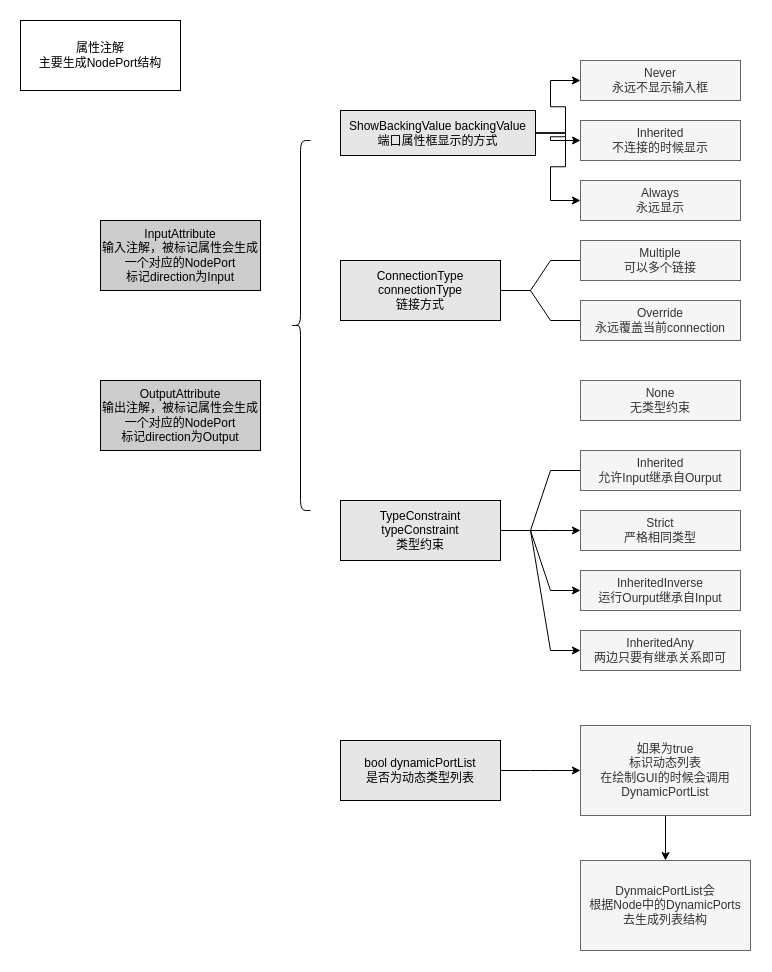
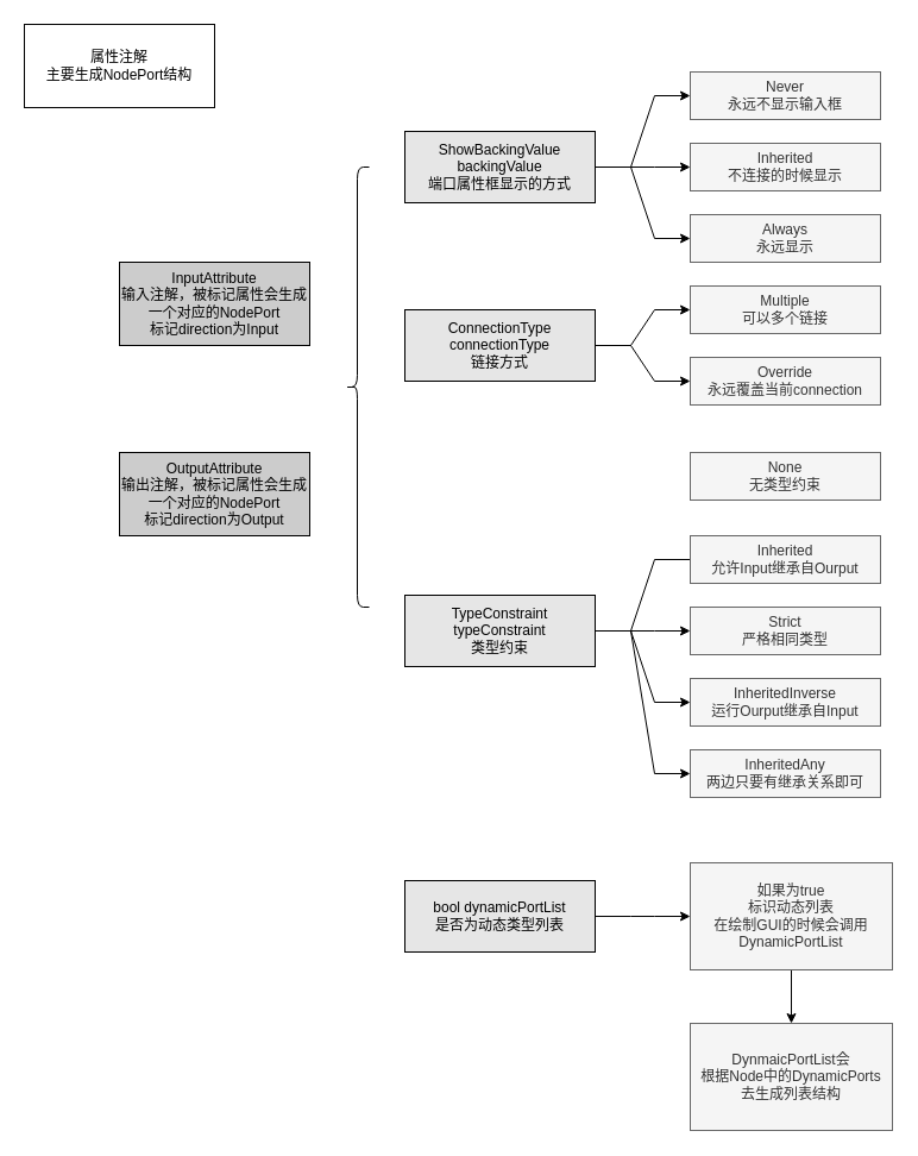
- <mxCell id="8" value="ShowBackingValue backingValue&lt;br&gt;端口属性框显示的方式" style="rounded=0;whiteSpace=wrap;html=1;fillColor=#E6E6E6;" vertex="1" parent="1"><mxGeometry x="340" y="110" width="195" height="45" as="geometry" /></mxCell>
+ <mxCell id="8" value="ShowBackingValue backingValue&lt;br&gt;端口属性框显示的方式" style="rounded=0;whiteSpace=wrap;html=1;fillColor=#E6E6E6;" vertex="1" parent="1"><mxGeometry x="340" y="110" width="160" height="60" as="geometry" /></mxCell>
- <mxCell id="10" style="edgeStyle=entityRelationEdgeStyle;rounded=0;orthogonalLoop=1;jettySize=auto;html=1;endArrow=none;" edge="1" parent="1" source="12" target="16"><mxGeometry relative="1" as="geometry" /></mxCell>
+ <mxCell id="10" style="edgeStyle=entityRelationEdgeStyle;rounded=0;orthogonalLoop=1;jettySize=auto;html=1;" edge="1" parent="1" source="12" target="16"><mxGeometry relative="1" as="geometry" /></mxCell>
- <mxCell id="11" style="edgeStyle=entityRelationEdgeStyle;rounded=0;orthogonalLoop=1;jettySize=auto;html=1;endArrow=none;" edge="1" parent="1" source="12" target="17"><mxGeometry relative="1" as="geometry" /></mxCell>
+ <mxCell id="11" style="edgeStyle=entityRelationEdgeStyle;rounded=0;orthogonalLoop=1;jettySize=auto;html=1;" edge="1" parent="1" source="12" target="17"><mxGeometry relative="1" as="geometry" /></mxCell>
